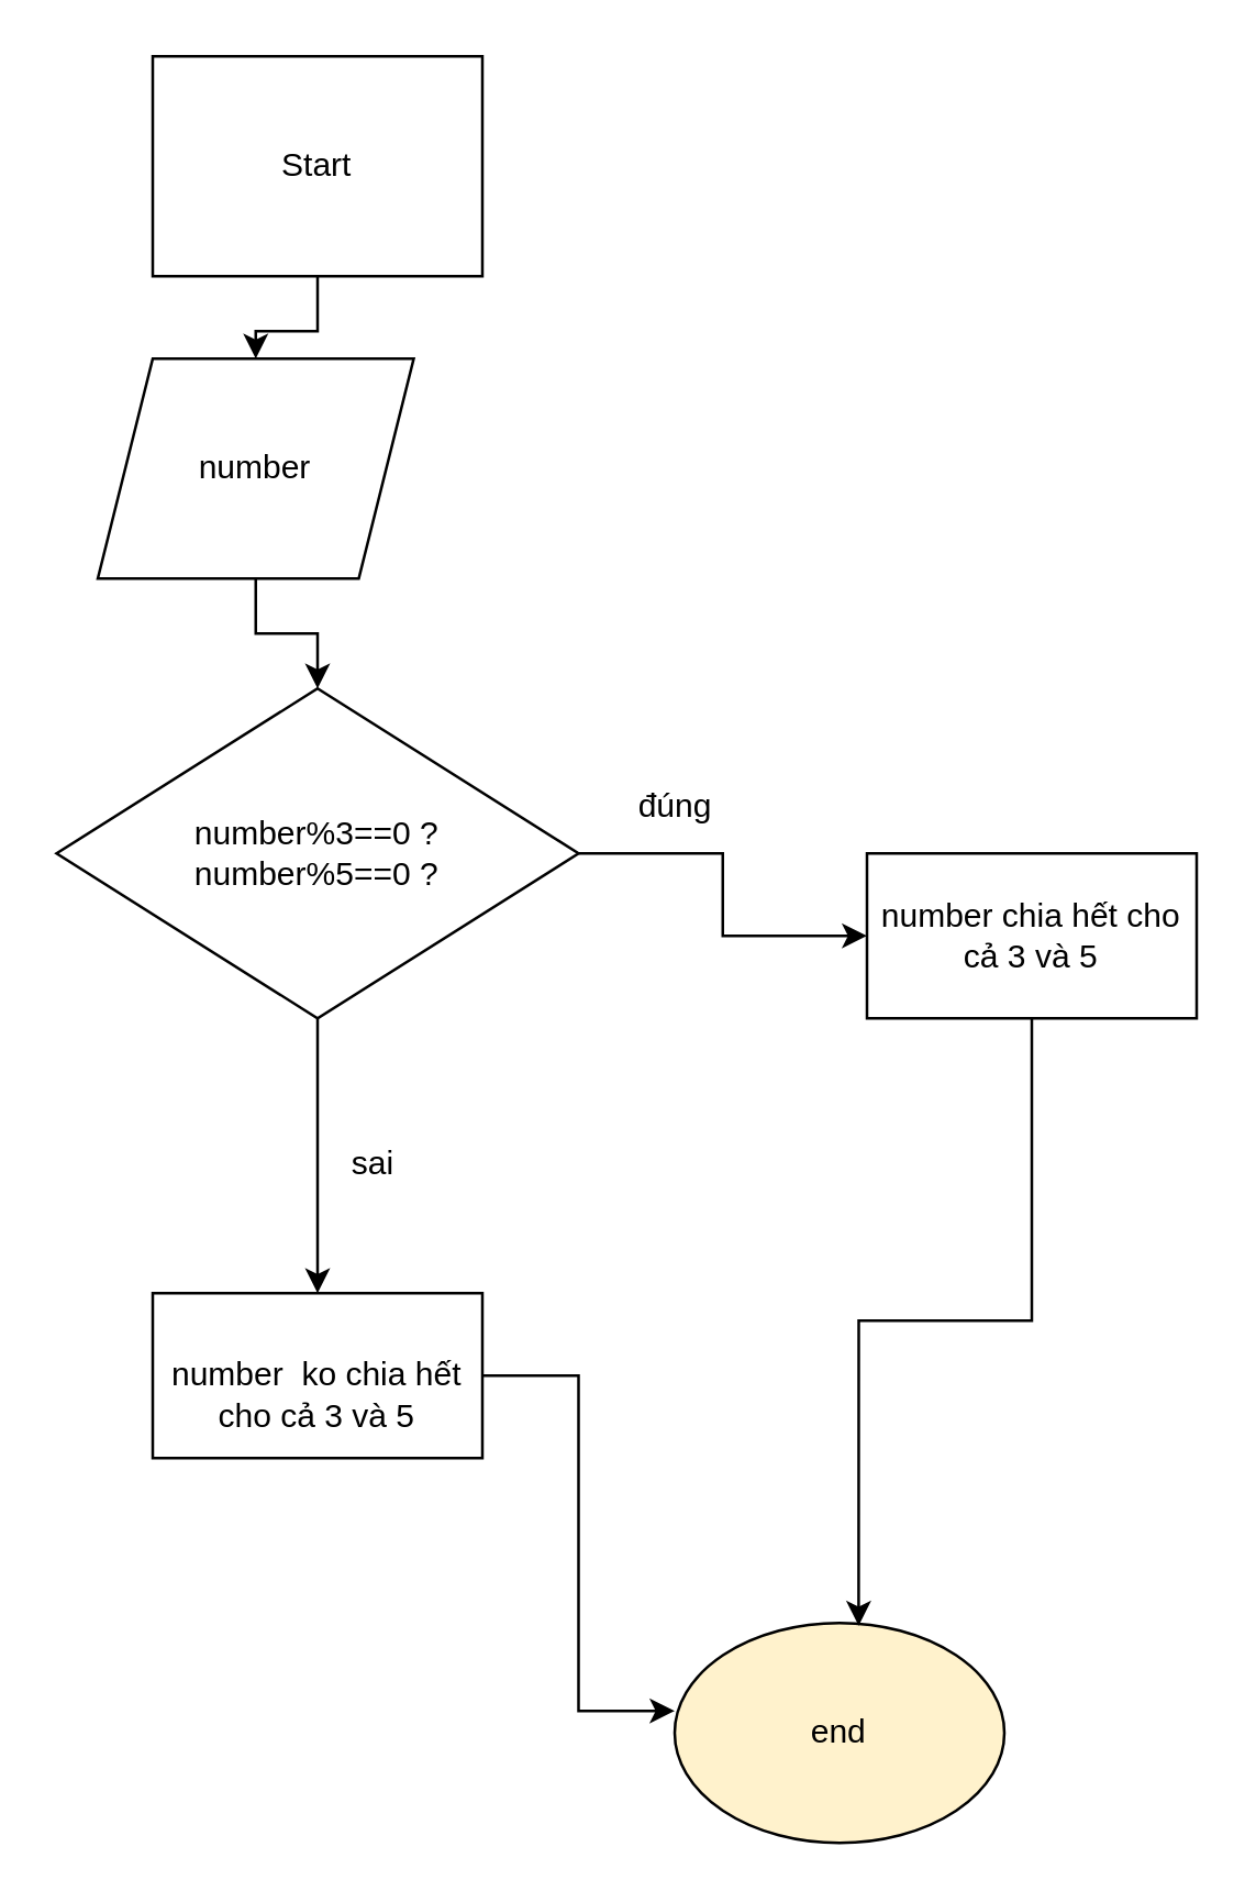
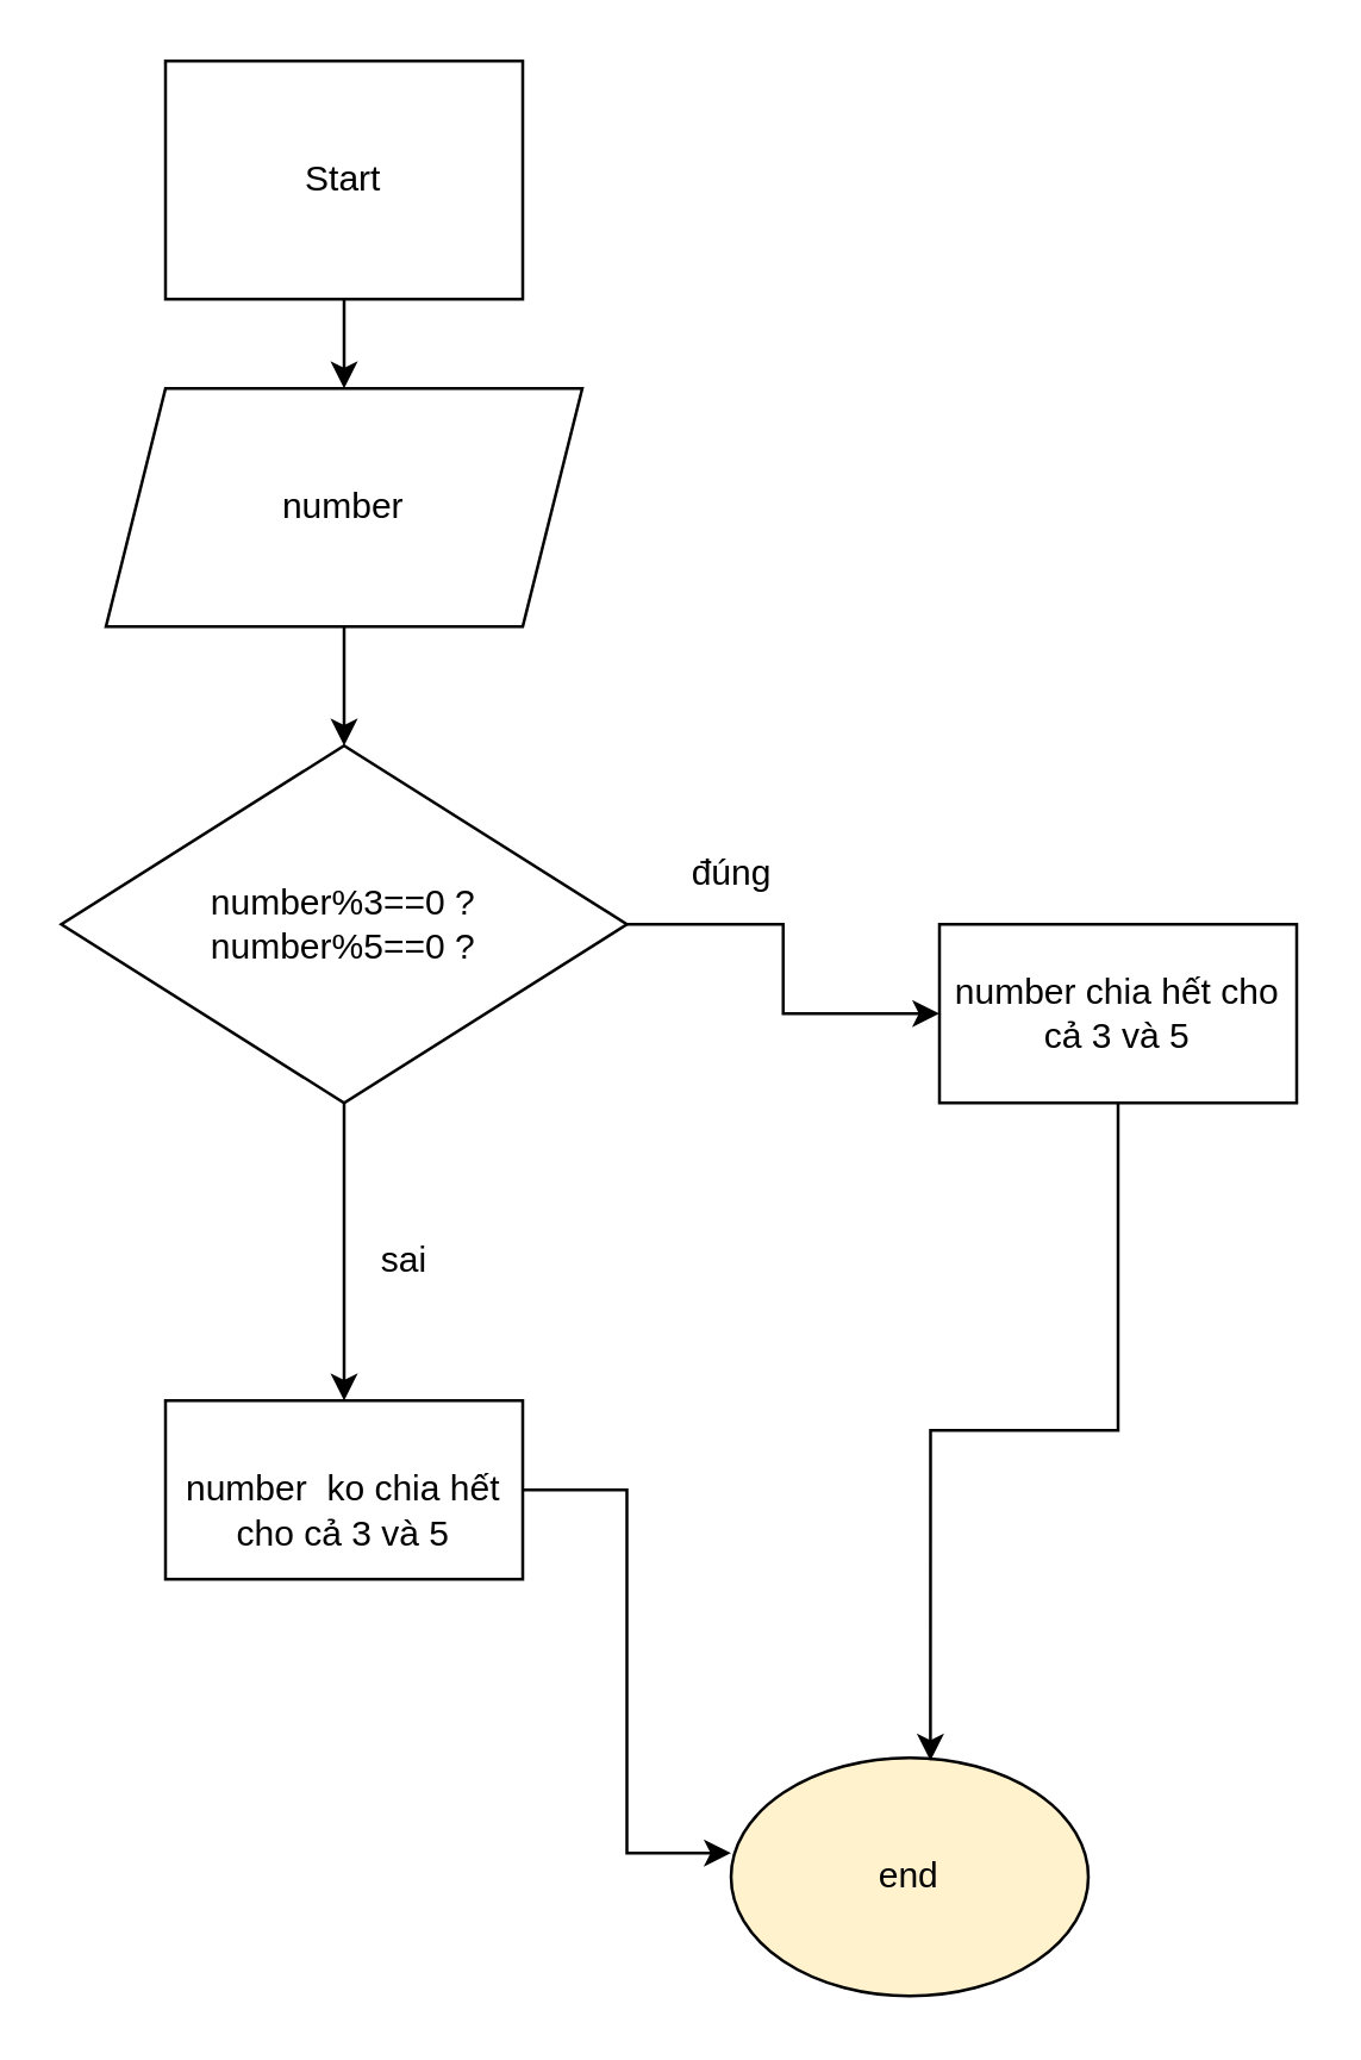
- <mxCell id="5" value="number" style="shape=parallelogram;perimeter=parallelogramPerimeter;whiteSpace=wrap;html=1;fixedSize=1;" parent="1" vertex="1"><mxGeometry x="35" y="130" width="115" height="80" as="geometry" /></mxCell>
+ <mxCell id="5" value="number" style="shape=parallelogram;perimeter=parallelogramPerimeter;whiteSpace=wrap;html=1;fixedSize=1;" parent="1" vertex="1"><mxGeometry x="35" y="130" width="160" height="80" as="geometry" /></mxCell>
